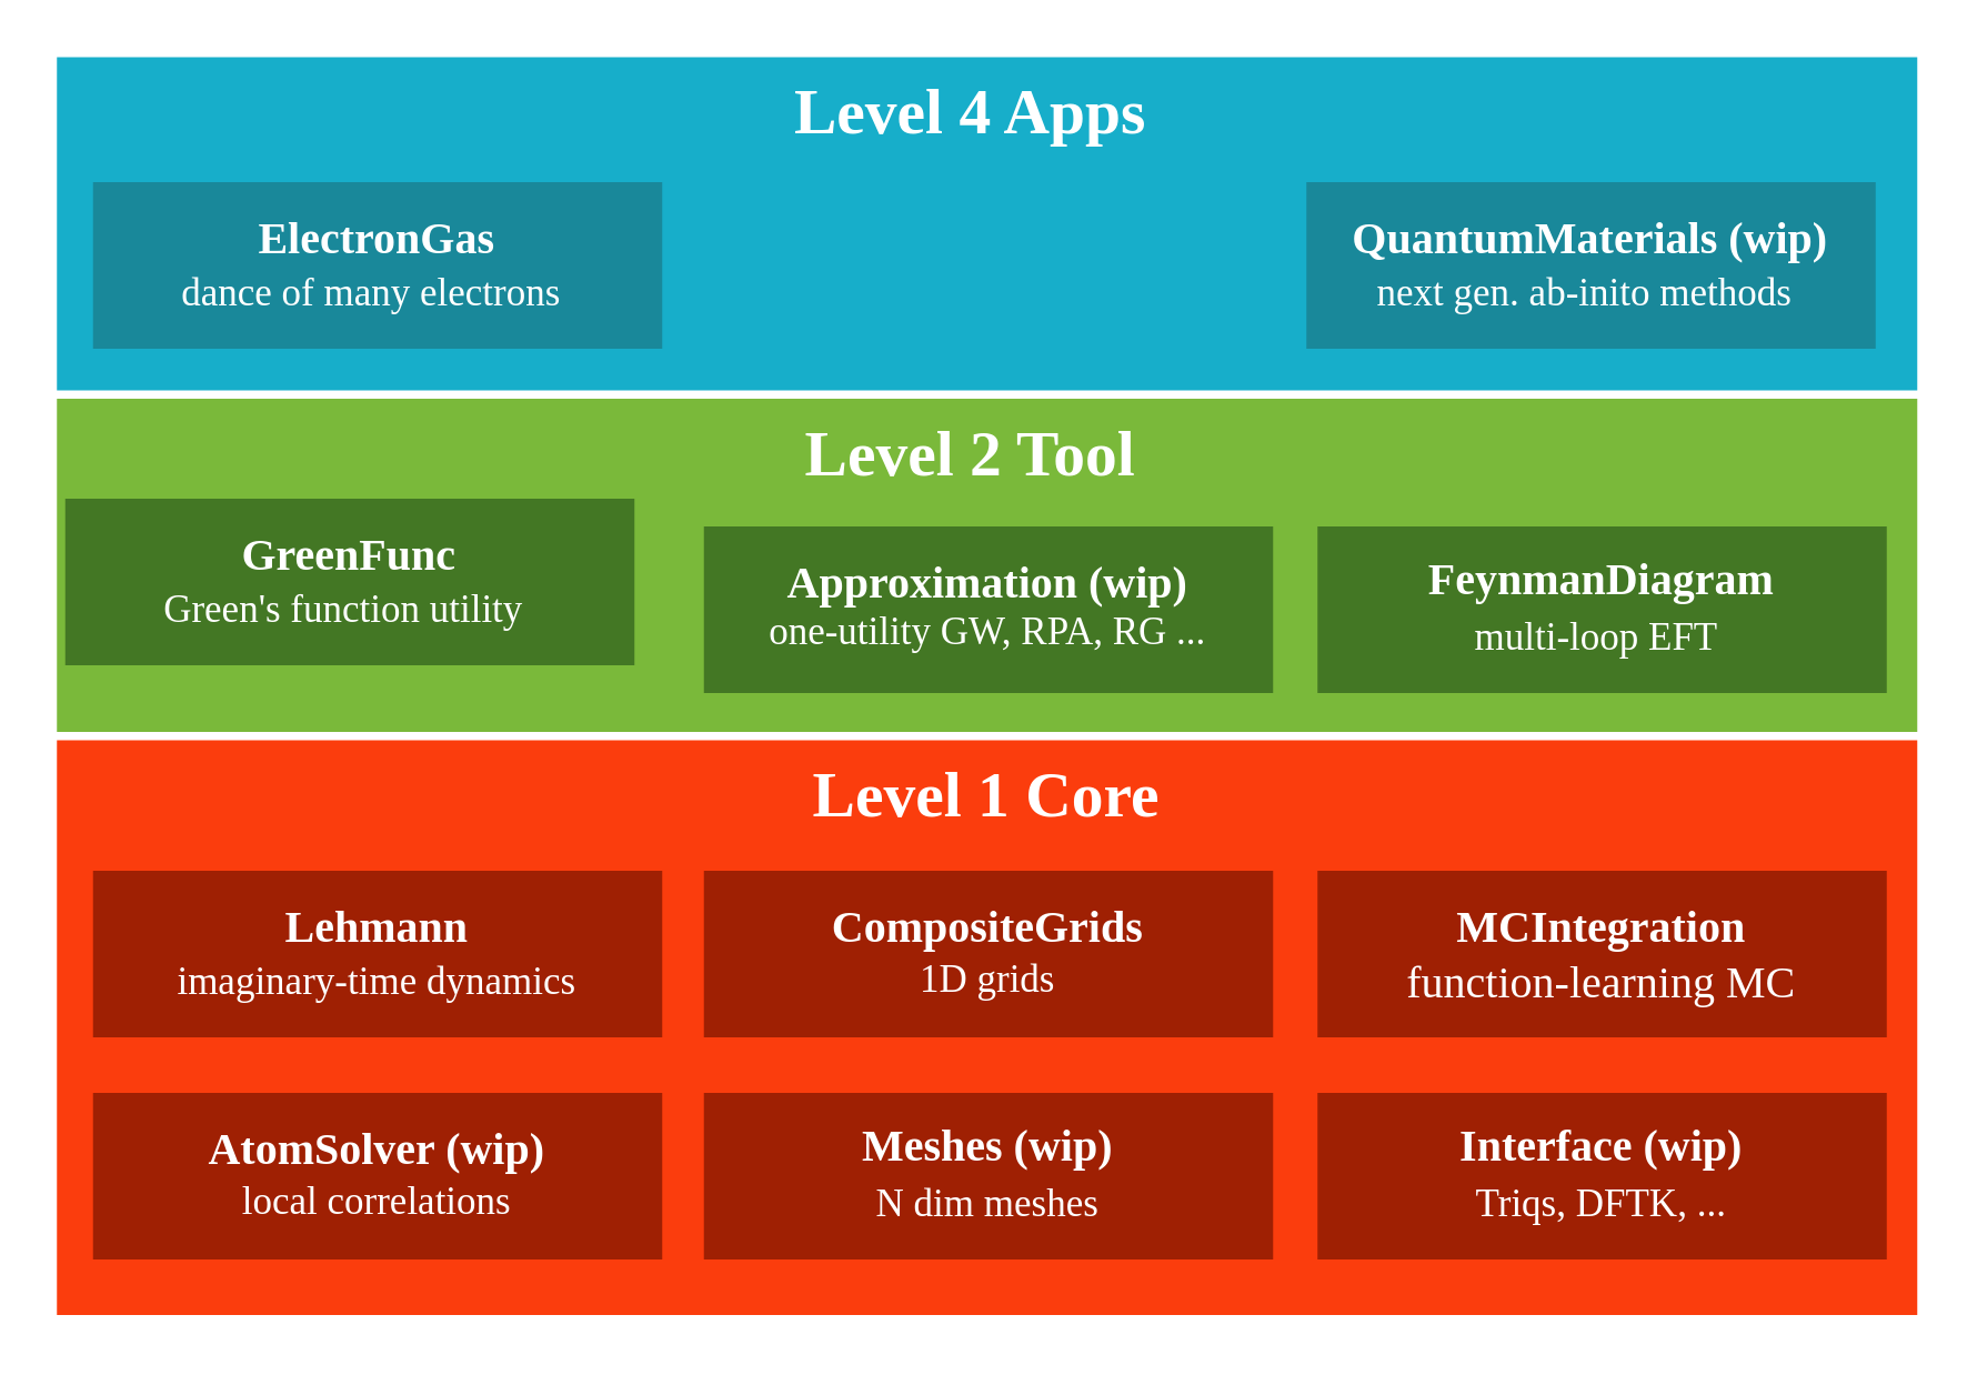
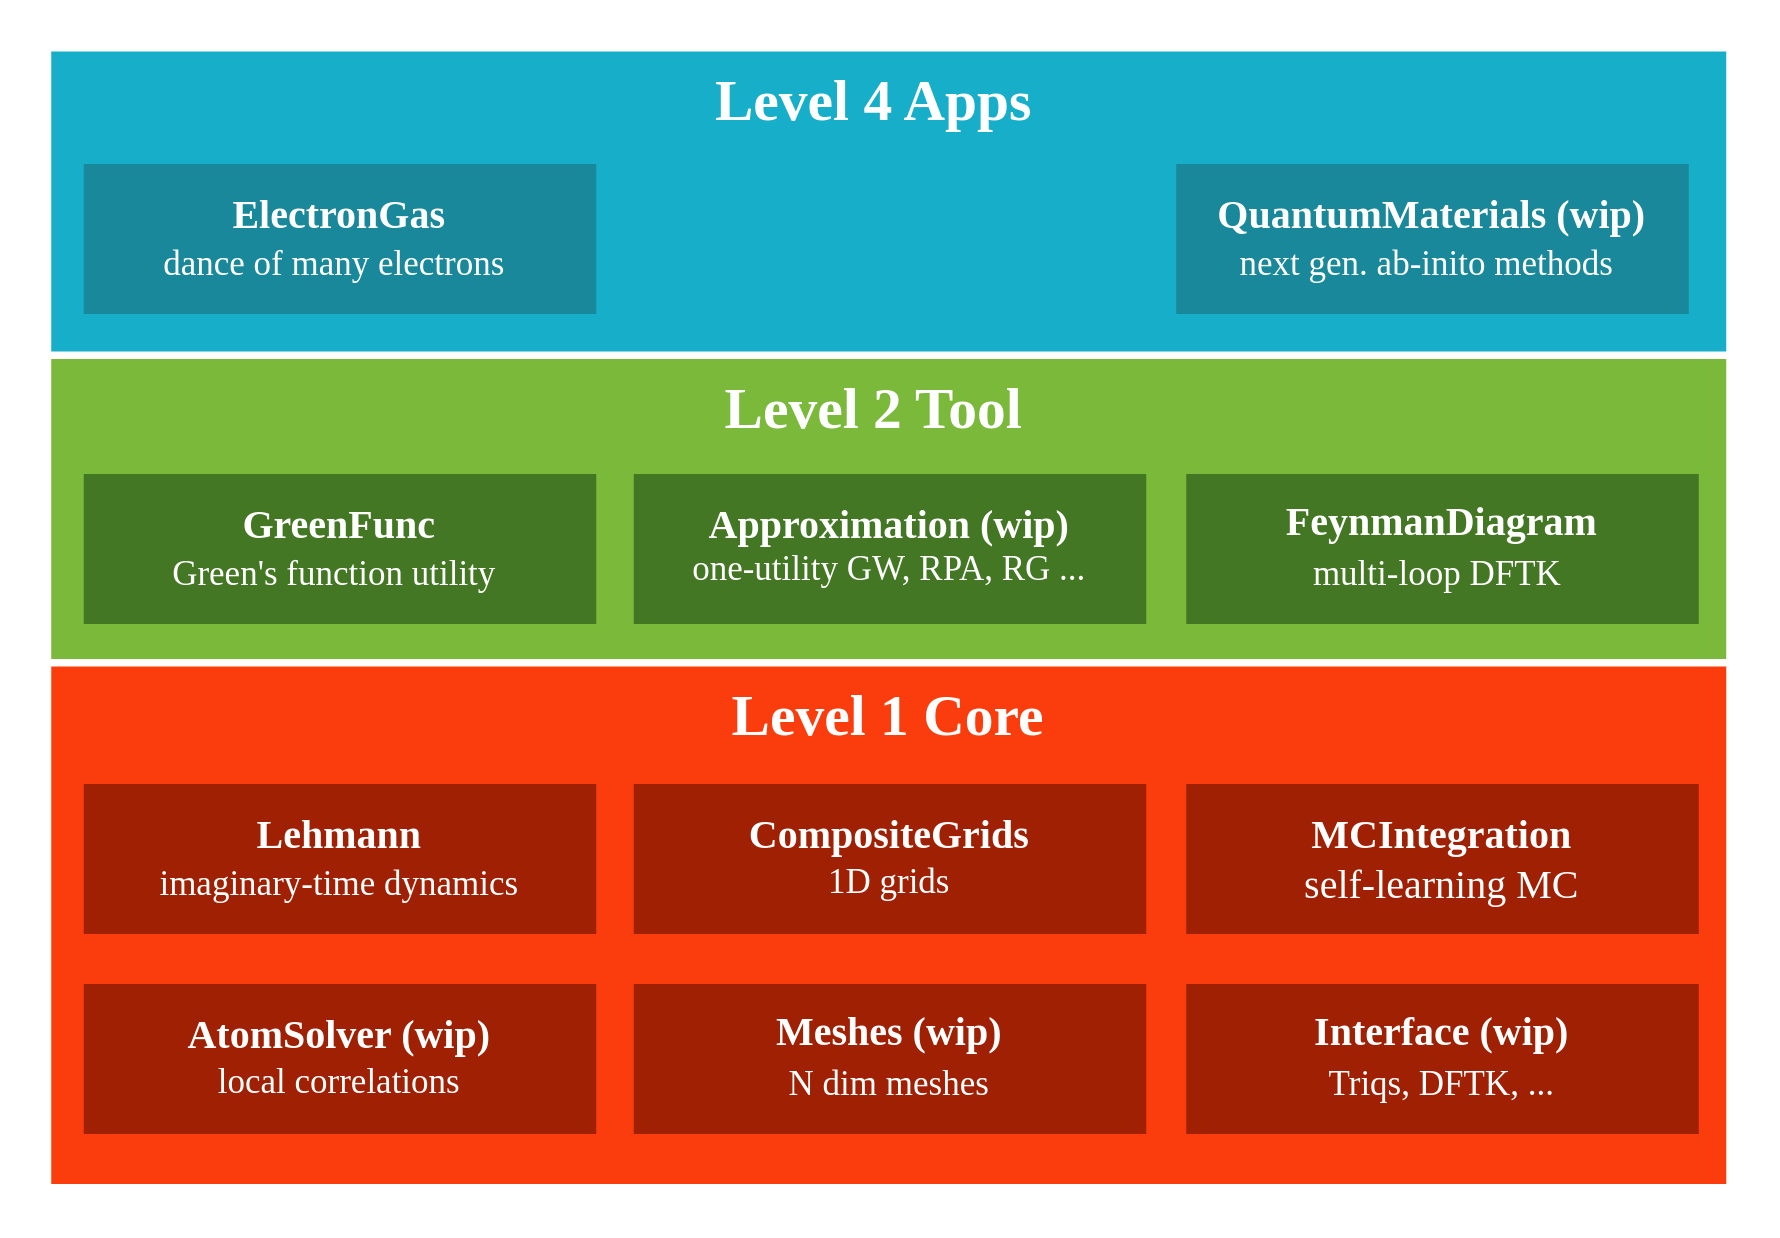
- <mxCell id="9" value="&lt;font style=&quot;line-height: 150%&quot;&gt;&lt;b style=&quot;font-size: 16px&quot;&gt;GreenFunc&lt;/b&gt;&lt;br&gt;&lt;span style=&quot;font-size: 14px&quot;&gt;Green's function utility&lt;/span&gt;&lt;b style=&quot;font-size: 16px&quot;&gt;&amp;nbsp;&lt;/b&gt;&lt;br&gt;&lt;/font&gt;" style="rounded=0;whiteSpace=wrap;html=1;fillColor=#437724;strokeColor=none;fontColor=#FFFFFF;fontFamily=Garamond;" parent="1" vertex="1"><mxGeometry x="23" y="179" width="205" height="60" as="geometry" /></mxCell>
+ <mxCell id="9" value="&lt;font style=&quot;line-height: 150%&quot;&gt;&lt;b style=&quot;font-size: 16px&quot;&gt;GreenFunc&lt;/b&gt;&lt;br&gt;&lt;span style=&quot;font-size: 14px&quot;&gt;Green's function utility&lt;/span&gt;&lt;b style=&quot;font-size: 16px&quot;&gt;&amp;nbsp;&lt;/b&gt;&lt;br&gt;&lt;/font&gt;" style="rounded=0;whiteSpace=wrap;html=1;fillColor=#437724;strokeColor=none;fontColor=#FFFFFF;fontFamily=Garamond;" parent="1" vertex="1"><mxGeometry x="33" y="189" width="205" height="60" as="geometry" /></mxCell>
- <mxCell id="11" value="&lt;span style=&quot;font-size: 16px&quot;&gt;&lt;b&gt;FeynmanDiagram&lt;br&gt;&lt;/b&gt;&lt;/span&gt;&lt;span style=&quot;font-size: 14px ; line-height: 150%&quot;&gt;multi-loop EFT&amp;nbsp;&lt;/span&gt;" style="rounded=0;whiteSpace=wrap;html=1;fillColor=#437724;strokeColor=none;fontColor=#FFFFFF;fontFamily=Garamond;" parent="1" vertex="1"><mxGeometry x="474" y="189" width="205" height="60" as="geometry" /></mxCell>
+ <mxCell id="11" value="&lt;span style=&quot;font-size: 16px&quot;&gt;&lt;b&gt;FeynmanDiagram&lt;br&gt;&lt;/b&gt;&lt;/span&gt;&lt;span style=&quot;font-size: 14px ; line-height: 150%&quot;&gt;multi-loop DFTK&amp;nbsp;&lt;/span&gt;" style="rounded=0;whiteSpace=wrap;html=1;fillColor=#437724;strokeColor=none;fontColor=#FFFFFF;fontFamily=Garamond;" parent="1" vertex="1"><mxGeometry x="474" y="189" width="205" height="60" as="geometry" /></mxCell>
- <mxCell id="3" value="&lt;font style=&quot;font-size: 16px&quot;&gt;&lt;b&gt;MCIntegration&lt;/b&gt;&lt;br&gt;function-learning MC&lt;br&gt;&lt;/font&gt;" style="rounded=0;whiteSpace=wrap;html=1;fillColor=#9F2003;strokeColor=none;fontColor=#FFFFFF;fontFamily=Garamond;" parent="1" vertex="1"><mxGeometry x="474" y="313" width="205" height="60" as="geometry" /></mxCell>
+ <mxCell id="3" value="&lt;font style=&quot;font-size: 16px&quot;&gt;&lt;b&gt;MCIntegration&lt;/b&gt;&lt;br&gt;self-learning MC&lt;br&gt;&lt;/font&gt;" style="rounded=0;whiteSpace=wrap;html=1;fillColor=#9F2003;strokeColor=none;fontColor=#FFFFFF;fontFamily=Garamond;" parent="1" vertex="1"><mxGeometry x="474" y="313" width="205" height="60" as="geometry" /></mxCell>
